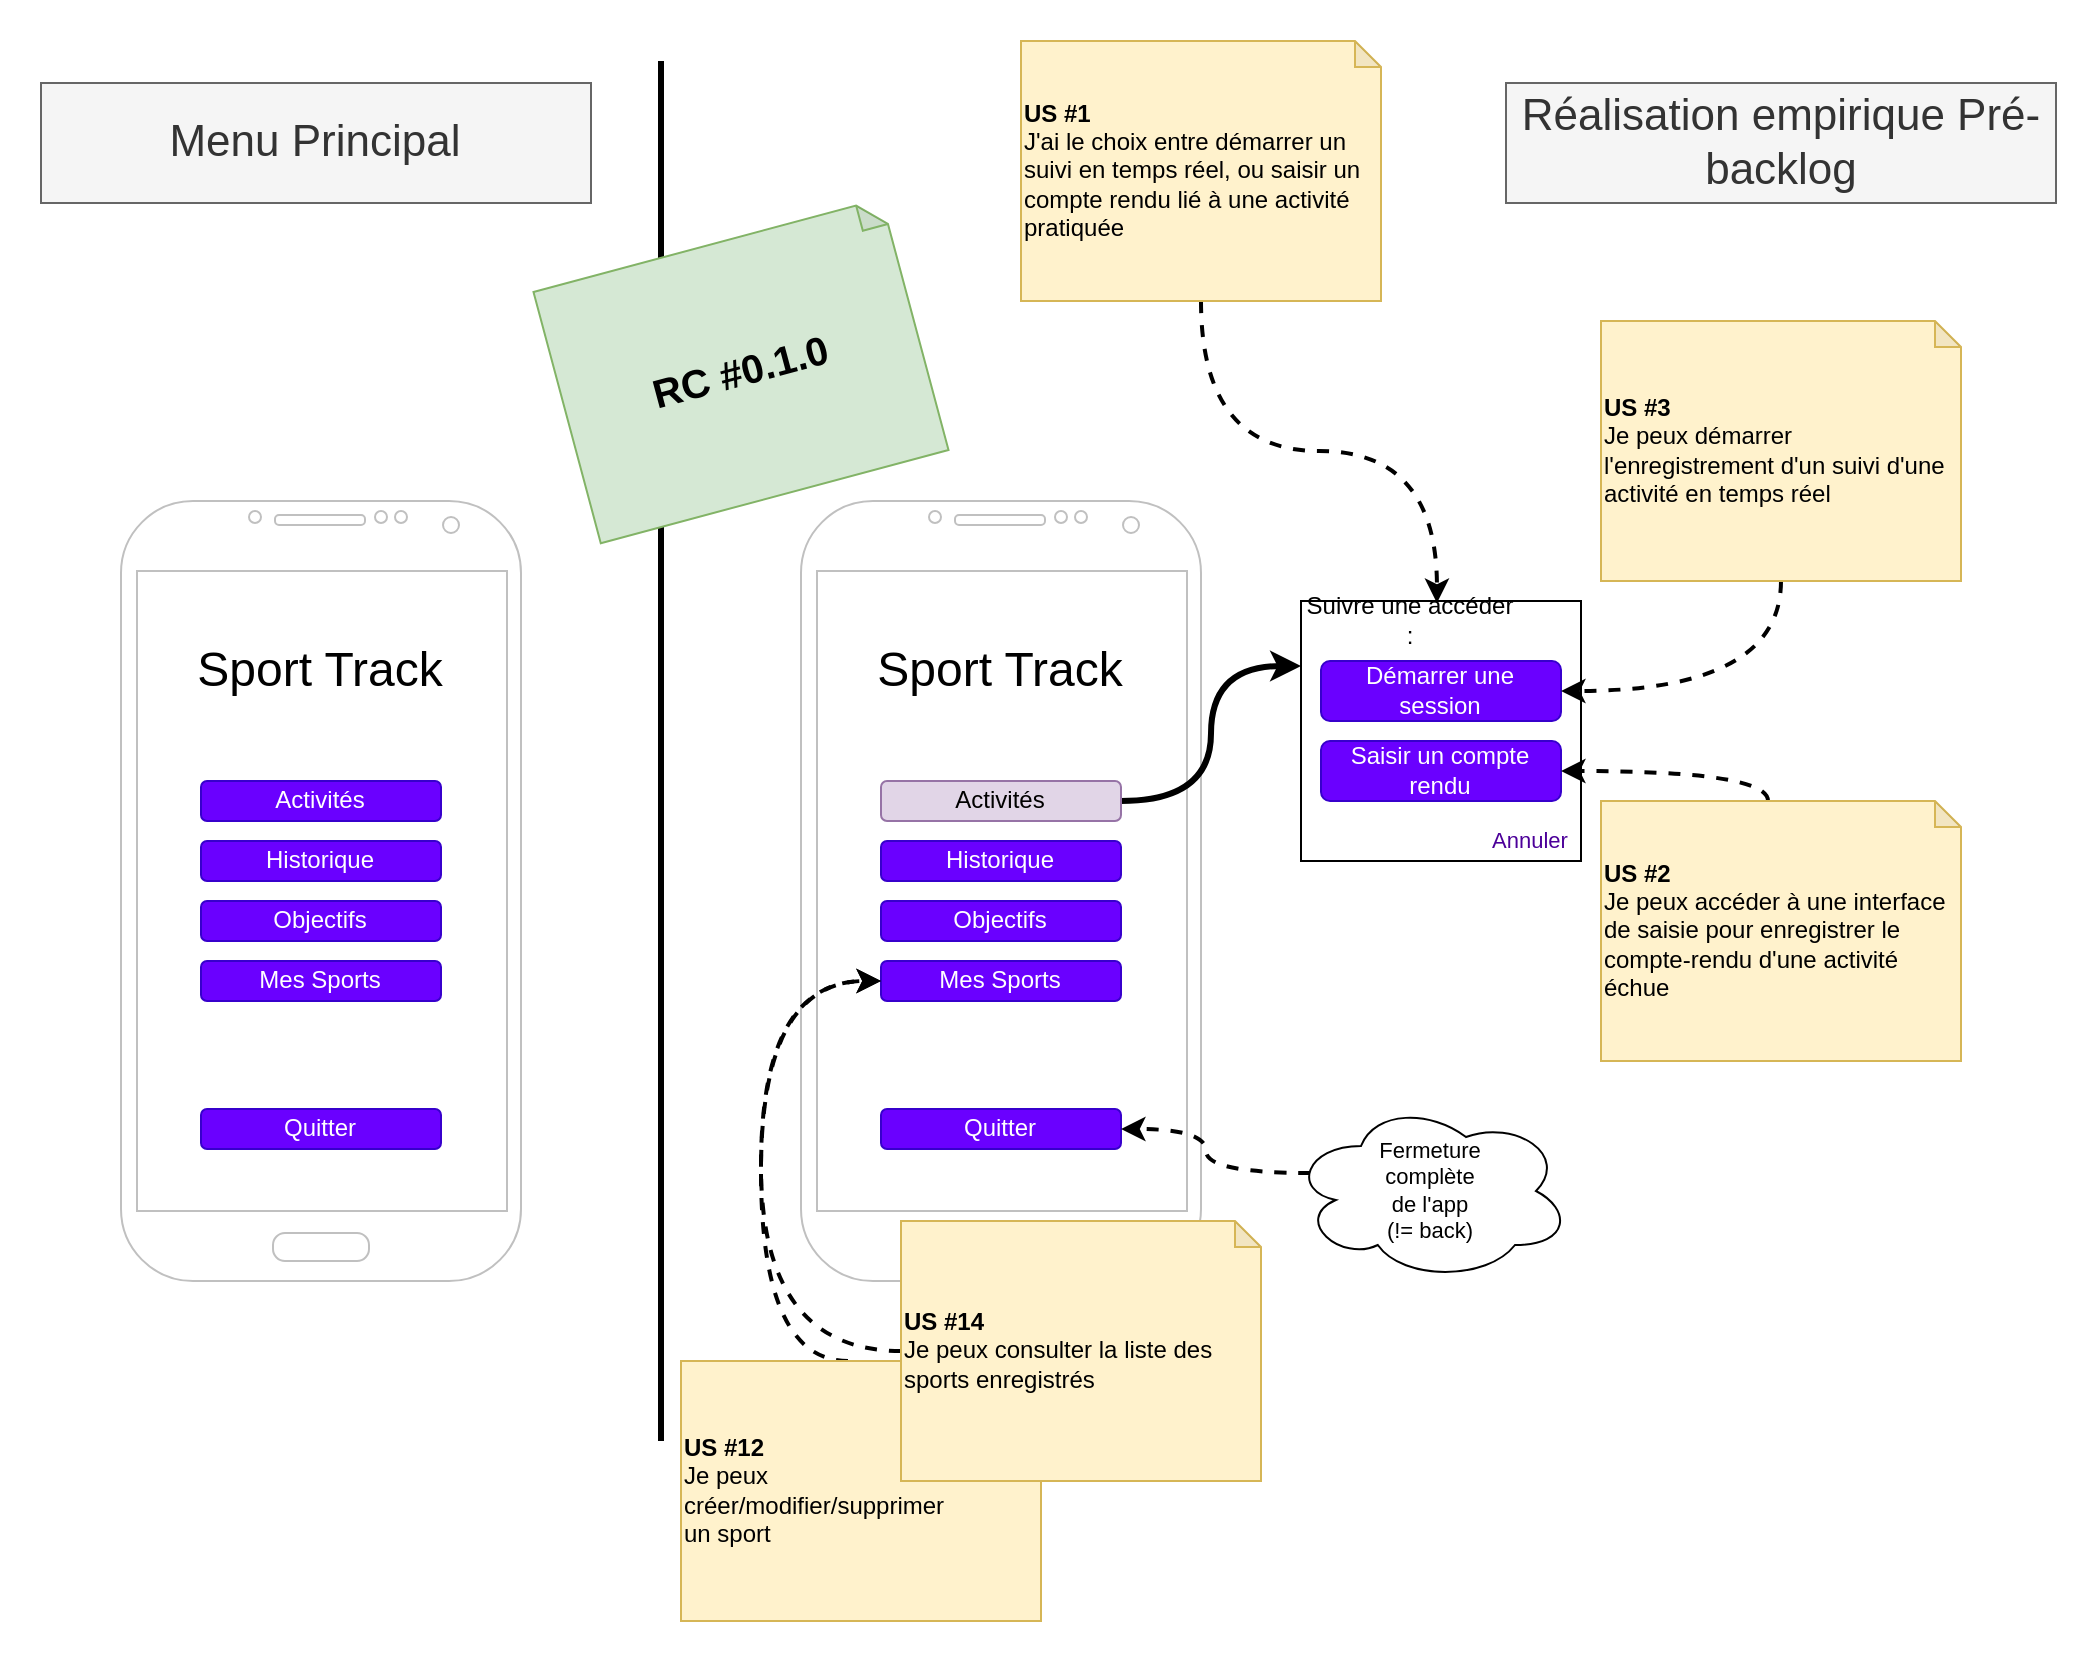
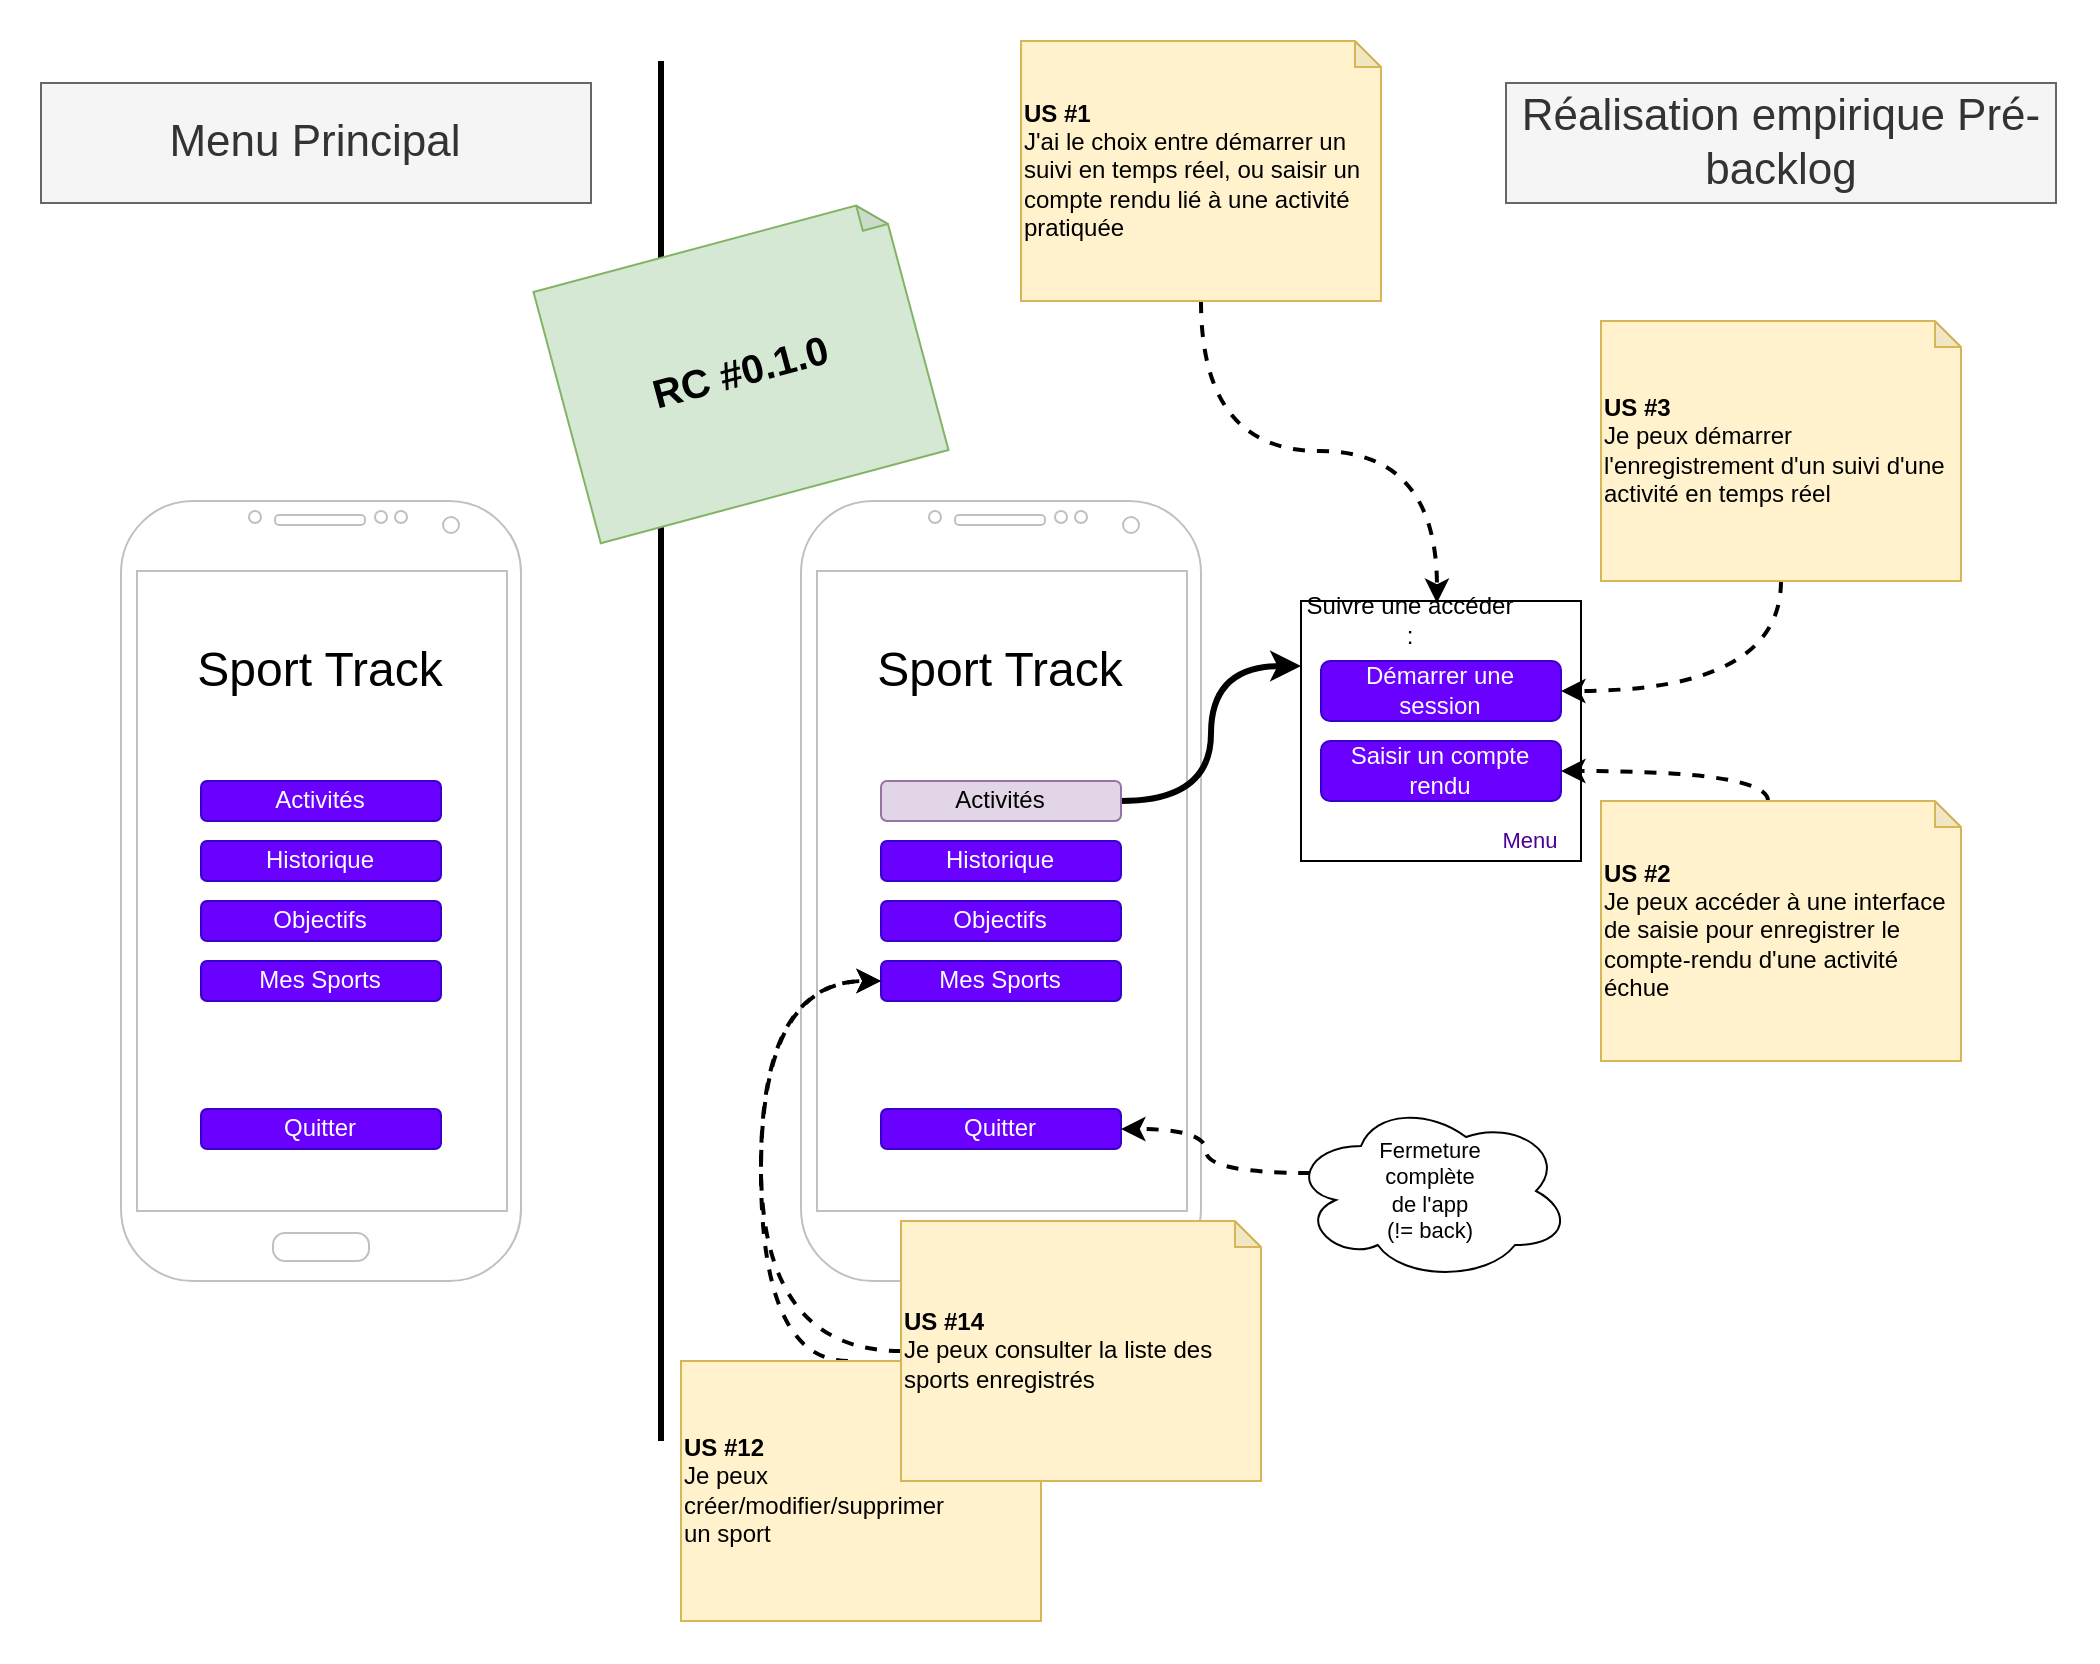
- <mxCell id="13" value="Annuler" style="text;html=1;align=center;verticalAlign=middle;whiteSpace=wrap;rounded=0;fontSize=11;fontStyle=0;fontColor=#4C0099;" parent="1" vertex="1"><mxGeometry x="740" y="410" width="50" height="20" as="geometry" /></mxCell>
+ <mxCell id="13" value="Menu" style="text;html=1;align=center;verticalAlign=middle;whiteSpace=wrap;rounded=0;fontSize=11;fontStyle=0;fontColor=#4C0099;" parent="1" vertex="1"><mxGeometry x="740" y="410" width="50" height="20" as="geometry" /></mxCell>
